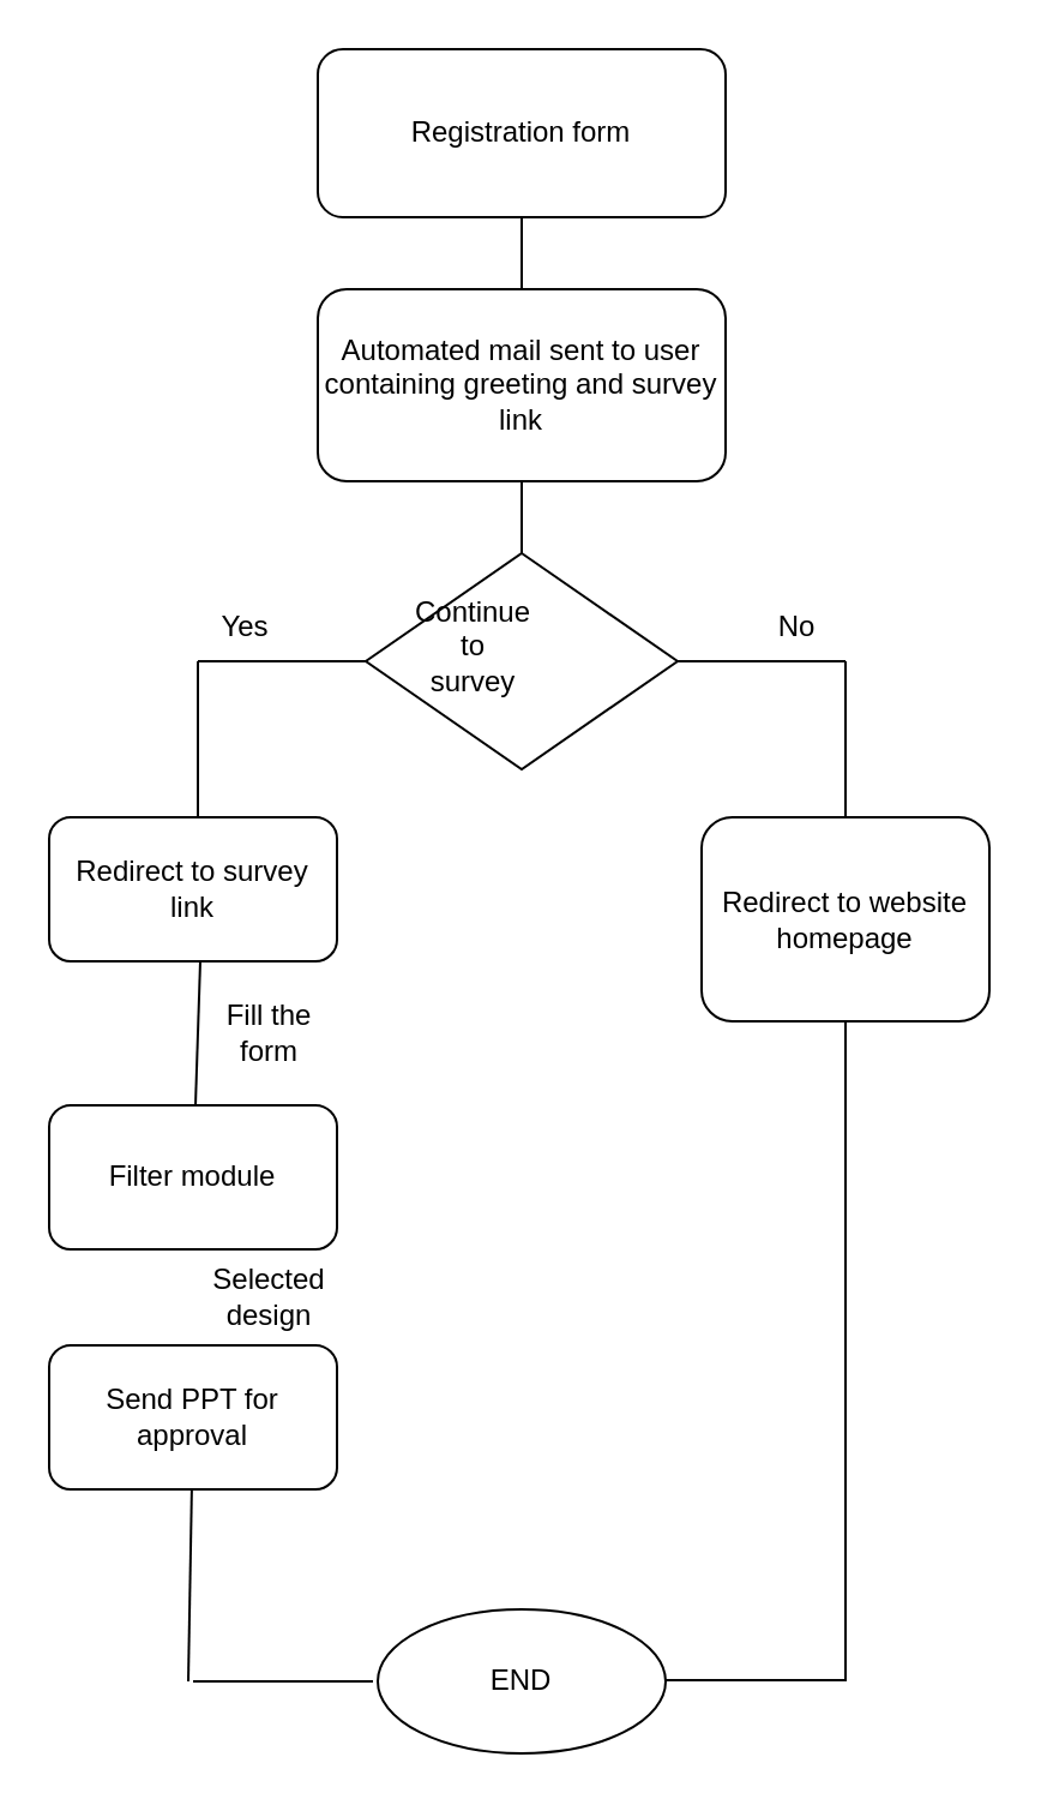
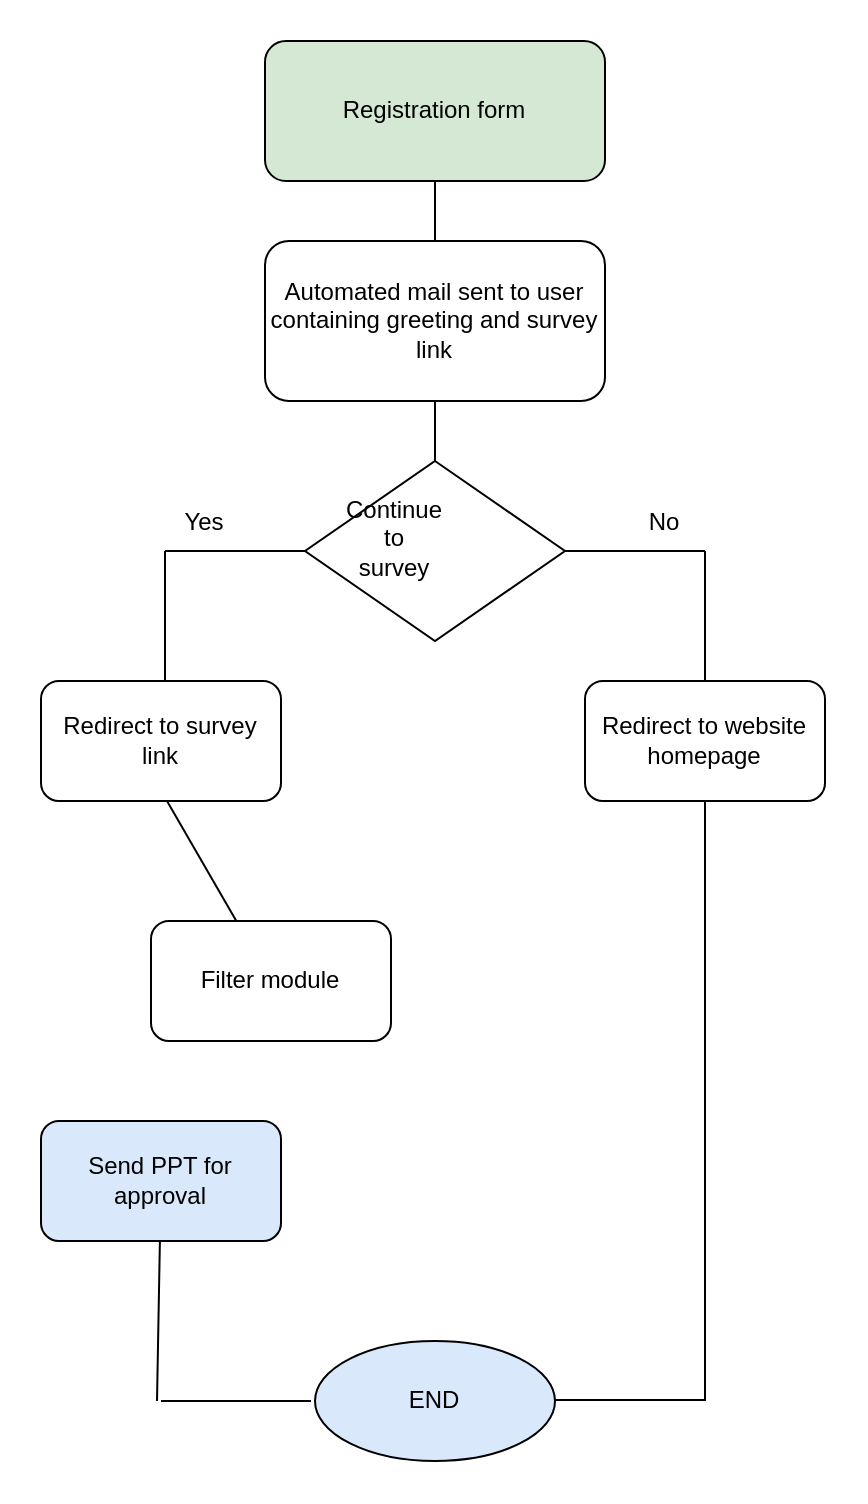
- <mxCell id="2" value="Registration form" style="rounded=1;whiteSpace=wrap;html=1;" vertex="1" parent="1"><mxGeometry x="132" y="20" width="170" height="70" as="geometry" /></mxCell>
+ <mxCell id="2" value="Registration form" style="rounded=1;whiteSpace=wrap;html=1;fillColor=#d5e8d4;" vertex="1" parent="1"><mxGeometry x="132" y="20" width="170" height="70" as="geometry" /></mxCell>
- <mxCell id="8" value="Redirect to website homepage" style="rounded=1;whiteSpace=wrap;html=1;" vertex="1" parent="1"><mxGeometry x="292" y="340" width="120" height="85" as="geometry" /></mxCell>
+ <mxCell id="8" value="Redirect to website homepage" style="rounded=1;whiteSpace=wrap;html=1;" vertex="1" parent="1"><mxGeometry x="292" y="340" width="120" height="60" as="geometry" /></mxCell>
- <mxCell id="18" value="Fill the form" style="text;html=1;strokeColor=none;fillColor=none;align=center;verticalAlign=middle;whiteSpace=wrap;rounded=0;" vertex="1" parent="1"><mxGeometry x="92" y="420" width="40" height="20" as="geometry" /></mxCell>
- <mxCell id="16" value="Filter module" style="rounded=1;whiteSpace=wrap;html=1;" vertex="1" parent="1"><mxGeometry x="20" y="460" width="120" height="60" as="geometry" /></mxCell>
+ <mxCell id="16" value="Filter module" style="rounded=1;whiteSpace=wrap;html=1;" vertex="1" parent="1"><mxGeometry x="75" y="460" width="120" height="60" as="geometry" /></mxCell>
- <mxCell id="25" value="Selected design" style="text;html=1;strokeColor=none;fillColor=none;align=center;verticalAlign=middle;whiteSpace=wrap;rounded=0;" vertex="1" parent="1"><mxGeometry x="92" y="530" width="40" height="20" as="geometry" /></mxCell>
- <mxCell id="19" value="Send PPT for approval" style="rounded=1;whiteSpace=wrap;html=1;" vertex="1" parent="1"><mxGeometry x="20" y="560" width="120" height="60" as="geometry" /></mxCell>
+ <mxCell id="19" value="Send PPT for approval" style="rounded=1;whiteSpace=wrap;html=1;fillColor=#dae8fc;" vertex="1" parent="1"><mxGeometry x="20" y="560" width="120" height="60" as="geometry" /></mxCell>
- <mxCell id="20" value="END" style="ellipse;whiteSpace=wrap;html=1;" vertex="1" parent="1"><mxGeometry x="157" y="670" width="120" height="60" as="geometry" /></mxCell>
+ <mxCell id="20" value="END" style="ellipse;whiteSpace=wrap;html=1;fillColor=#dae8fc;" vertex="1" parent="1"><mxGeometry x="157" y="670" width="120" height="60" as="geometry" /></mxCell>
